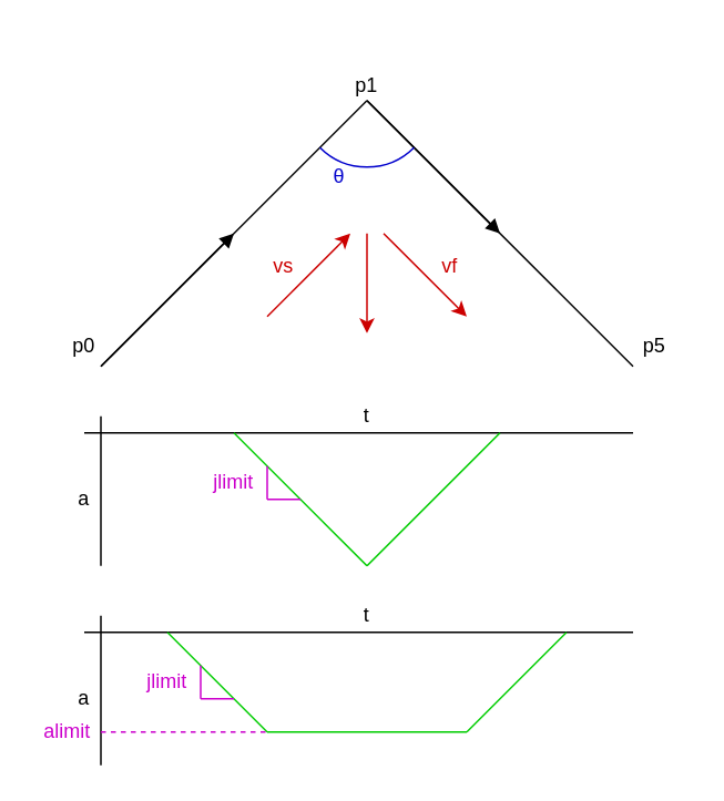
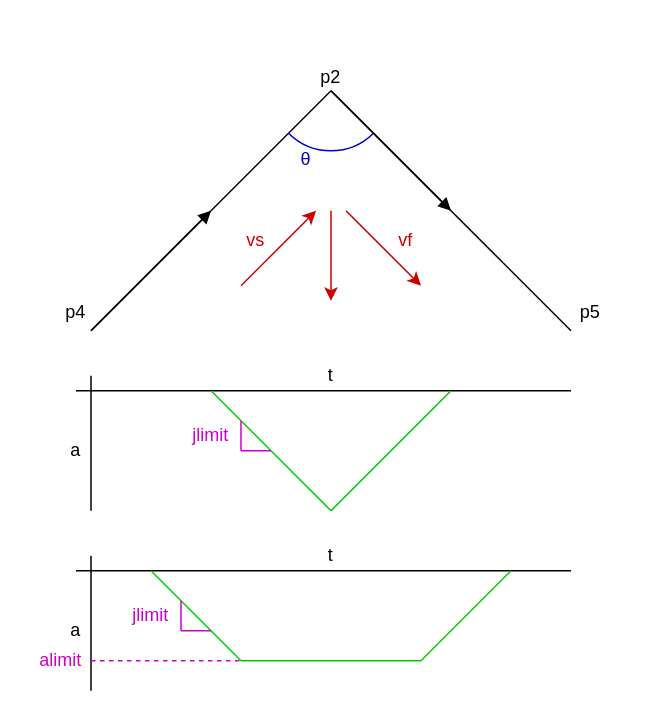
- <mxCell id="10" value="&lt;font color=&quot;#000000&quot;&gt;p1&lt;/font&gt;" style="text;html=1;strokeColor=none;fillColor=none;align=center;verticalAlign=middle;whiteSpace=wrap;rounded=0;fontColor=#0000CC;" vertex="1" parent="1"><mxGeometry x="200" y="40.5" width="40" height="20" as="geometry" /></mxCell>
+ <mxCell id="10" value="&lt;font color=&quot;#000000&quot;&gt;p2&lt;/font&gt;" style="text;html=1;strokeColor=none;fillColor=none;align=center;verticalAlign=middle;whiteSpace=wrap;rounded=0;fontColor=#0000CC;" vertex="1" parent="1"><mxGeometry x="200" y="40.5" width="40" height="20" as="geometry" /></mxCell>
- <mxCell id="9" value="&lt;font color=&quot;#000000&quot;&gt;p0&lt;/font&gt;" style="text;html=1;strokeColor=none;fillColor=none;align=center;verticalAlign=middle;whiteSpace=wrap;rounded=0;fontColor=#0000CC;" vertex="1" parent="1"><mxGeometry x="29.5" y="198" width="40" height="20" as="geometry" /></mxCell>
+ <mxCell id="9" value="&lt;font color=&quot;#000000&quot;&gt;p4&lt;/font&gt;" style="text;html=1;strokeColor=none;fillColor=none;align=center;verticalAlign=middle;whiteSpace=wrap;rounded=0;fontColor=#0000CC;" vertex="1" parent="1"><mxGeometry x="29.5" y="198" width="40" height="20" as="geometry" /></mxCell>
